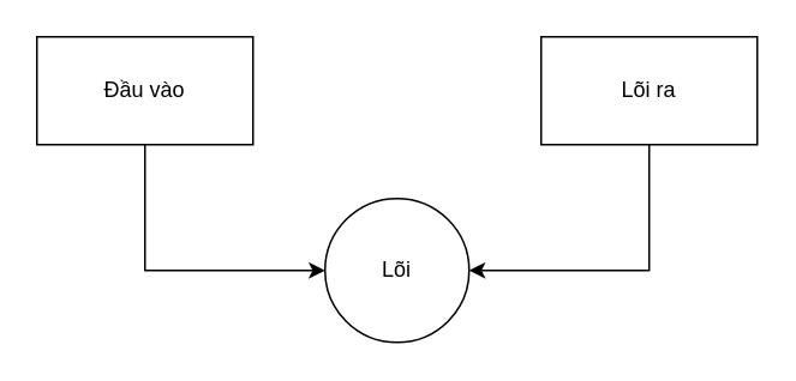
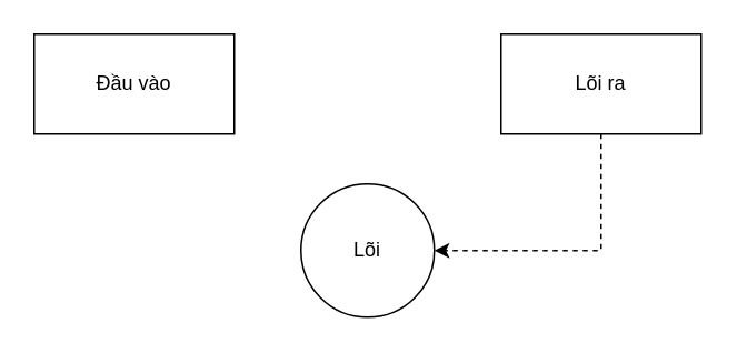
- <mxCell id="2" style="edgeStyle=orthogonalEdgeStyle;rounded=0;orthogonalLoop=1;jettySize=auto;html=1;entryX=0;entryY=0.5;entryDx=0;entryDy=0;" edge="1" parent="1" source="3" target="4"><mxGeometry relative="1" as="geometry"><Array as="points"><mxPoint x="80" y="150" /></Array></mxGeometry></mxCell>
- <mxCell id="5" style="edgeStyle=orthogonalEdgeStyle;rounded=0;orthogonalLoop=1;jettySize=auto;html=1;entryX=1;entryY=0.5;entryDx=0;entryDy=0;" edge="1" parent="1" source="6" target="4"><mxGeometry relative="1" as="geometry"><Array as="points"><mxPoint x="360" y="150" /></Array></mxGeometry></mxCell>
+ <mxCell id="5" style="edgeStyle=orthogonalEdgeStyle;rounded=0;orthogonalLoop=1;jettySize=auto;html=1;entryX=1;entryY=0.5;entryDx=0;entryDy=0;dashed=1;" edge="1" parent="1" source="6" target="4"><mxGeometry relative="1" as="geometry"><Array as="points"><mxPoint x="360" y="150" /></Array></mxGeometry></mxCell>
